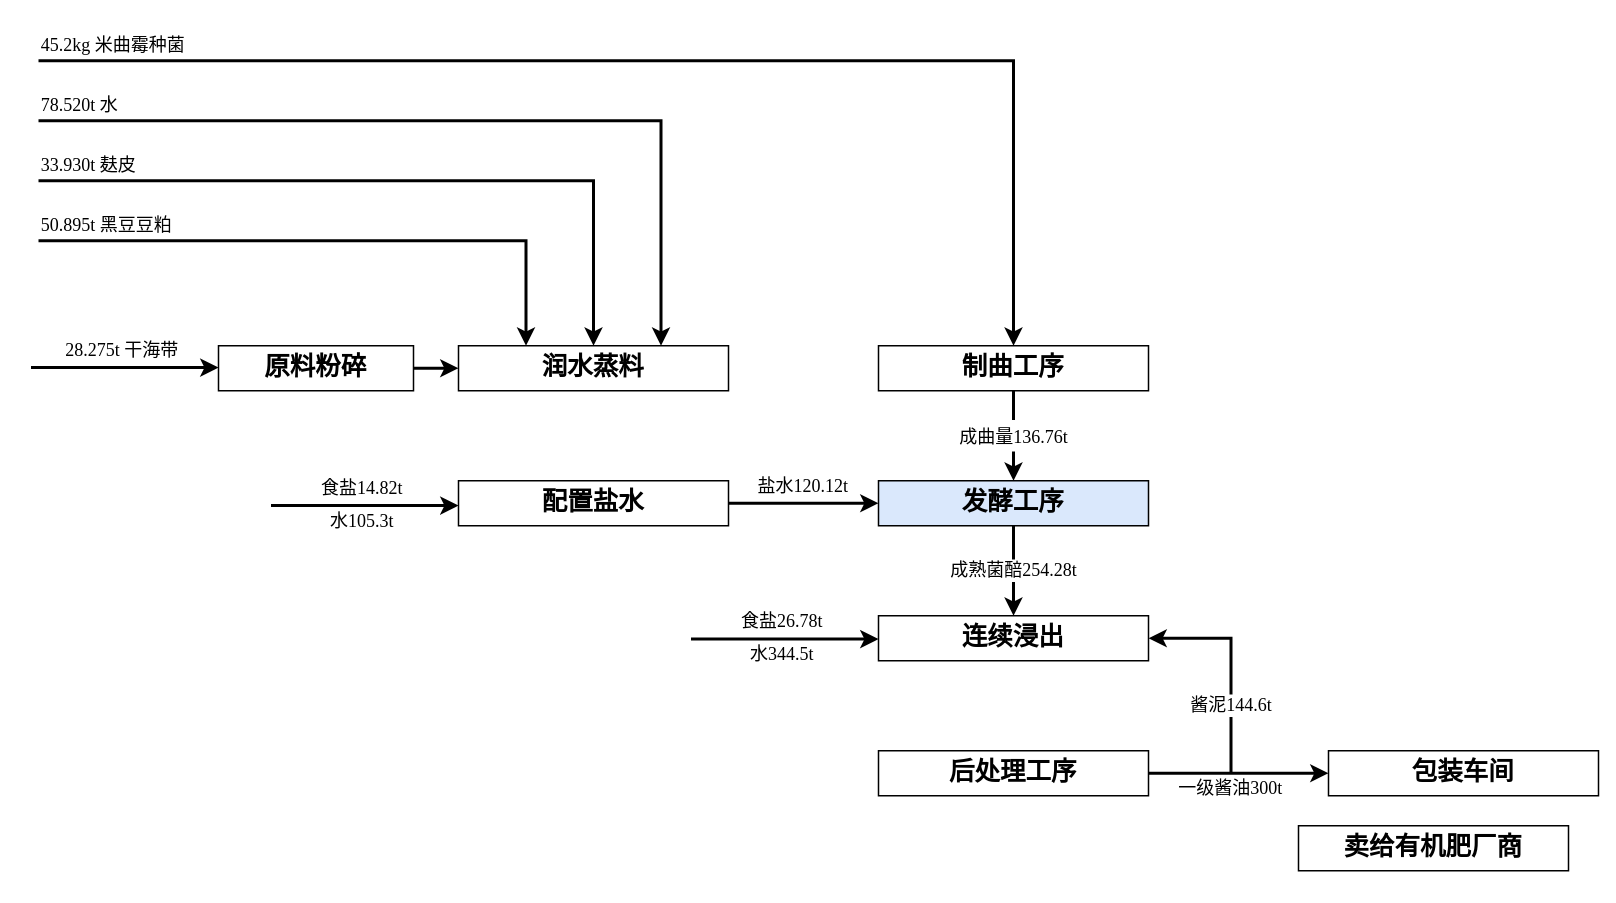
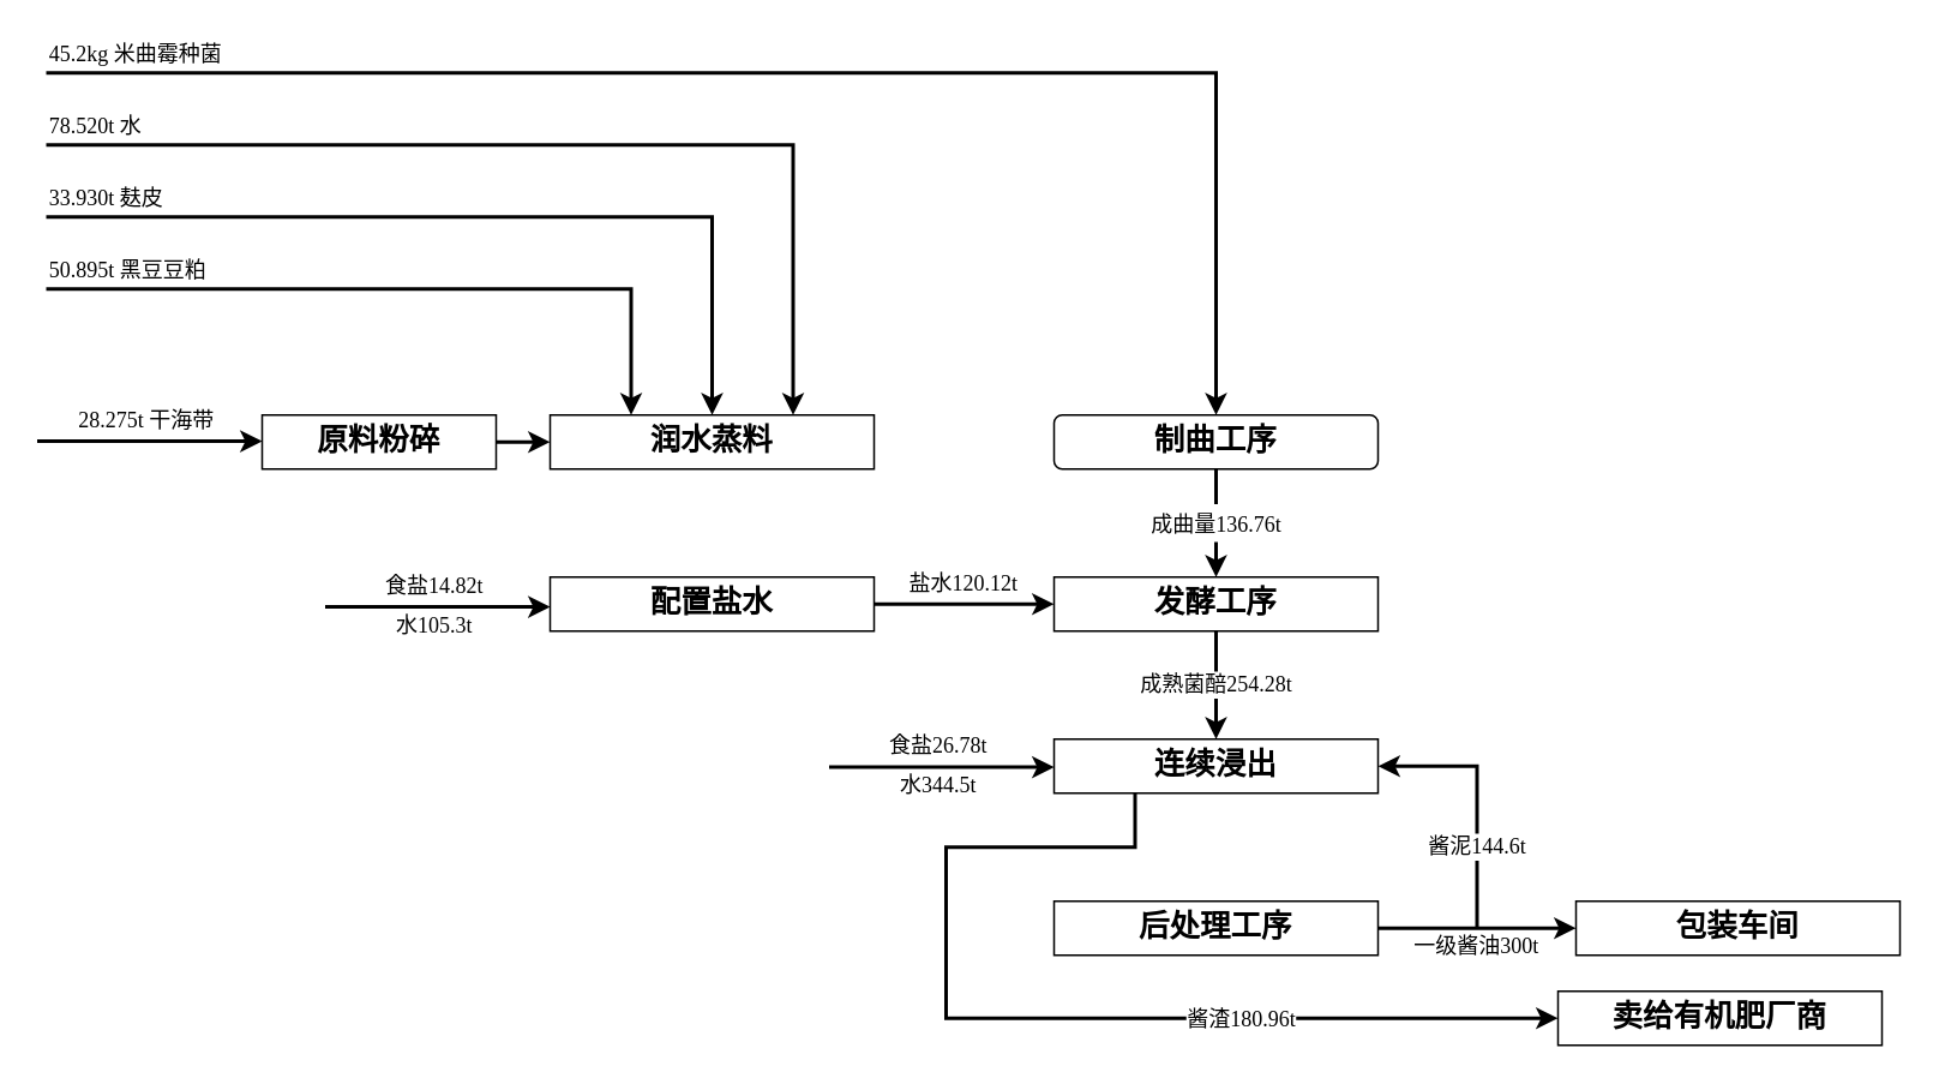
- <mxCell id="14" value="&lt;span style=&quot;font-size: 17px;&quot;&gt;&lt;b&gt;制曲工序&lt;/b&gt;&lt;/span&gt;" style="rounded=0;whiteSpace=wrap;html=1;fontFamily=Noto Sans Simplified Chinese;fontSource=https%3A%2F%2Ffonts.googleapis.com%2Fcss%3Ffamily%3DNoto%2BSans%2BSimplified%2BChinese;" vertex="1" parent="1"><mxGeometry x="585" y="230" width="180" height="30" as="geometry" /></mxCell>
+ <mxCell id="14" value="&lt;span style=&quot;font-size: 17px;&quot;&gt;&lt;b&gt;制曲工序&lt;/b&gt;&lt;/span&gt;" style="whiteSpace=wrap;html=1;fontFamily=Noto Sans Simplified Chinese;fontSource=https%3A%2F%2Ffonts.googleapis.com%2Fcss%3Ffamily%3DNoto%2BSans%2BSimplified%2BChinese;rounded=1;" vertex="1" parent="1"><mxGeometry x="585" y="230" width="180" height="30" as="geometry" /></mxCell>
- <mxCell id="18" value="&lt;span style=&quot;font-size: 17px;&quot;&gt;&lt;b&gt;发酵工序&lt;/b&gt;&lt;/span&gt;" style="rounded=0;whiteSpace=wrap;html=1;fontFamily=Noto Sans Simplified Chinese;fontSource=https%3A%2F%2Ffonts.googleapis.com%2Fcss%3Ffamily%3DNoto%2BSans%2BSimplified%2BChinese;fillColor=#dae8fc;" vertex="1" parent="1"><mxGeometry x="585" y="320" width="180" height="30" as="geometry" /></mxCell>
+ <mxCell id="18" value="&lt;span style=&quot;font-size: 17px;&quot;&gt;&lt;b&gt;发酵工序&lt;/b&gt;&lt;/span&gt;" style="rounded=0;whiteSpace=wrap;html=1;fontFamily=Noto Sans Simplified Chinese;fontSource=https%3A%2F%2Ffonts.googleapis.com%2Fcss%3Ffamily%3DNoto%2BSans%2BSimplified%2BChinese;" vertex="1" parent="1"><mxGeometry x="585" y="320" width="180" height="30" as="geometry" /></mxCell>
- <mxCell id="33" value="&lt;span style=&quot;font-size: 17px;&quot;&gt;&lt;b&gt;包装车间&lt;/b&gt;&lt;/span&gt;" style="rounded=0;whiteSpace=wrap;html=1;fontFamily=Noto Sans Simplified Chinese;fontSource=https%3A%2F%2Ffonts.googleapis.com%2Fcss%3Ffamily%3DNoto%2BSans%2BSimplified%2BChinese;" vertex="1" parent="1"><mxGeometry x="885" y="500" width="180" height="30" as="geometry" /></mxCell>
+ <mxCell id="33" value="&lt;span style=&quot;font-size: 17px;&quot;&gt;&lt;b&gt;包装车间&lt;/b&gt;&lt;/span&gt;" style="rounded=0;whiteSpace=wrap;html=1;fontFamily=Noto Sans Simplified Chinese;fontSource=https%3A%2F%2Ffonts.googleapis.com%2Fcss%3Ffamily%3DNoto%2BSans%2BSimplified%2BChinese;" vertex="1" parent="1"><mxGeometry x="875" y="500" width="180" height="30" as="geometry" /></mxCell>
+ <mxCell id="25" style="edgeStyle=orthogonalEdgeStyle;rounded=0;orthogonalLoop=1;jettySize=auto;html=1;exitX=0.25;exitY=1;exitDx=0;exitDy=0;strokeWidth=2;fontFamily=Noto Sans Simplified Chinese;fontSource=https%3A%2F%2Ffonts.googleapis.com%2Fcss%3Ffamily%3DNoto%2BSans%2BSimplified%2BChinese;fontSize=12;entryX=0;entryY=0.5;entryDx=0;entryDy=0;" edge="1" parent="1" source="27" target="36"><mxGeometry relative="1" as="geometry"><mxPoint x="475" y="550" as="targetPoint" /><Array as="points"><mxPoint x="630" y="470" /><mxPoint x="525" y="470" /><mxPoint x="525" y="565" /></Array></mxGeometry></mxCell>
+ <mxCell id="26" value="酱渣180.96t" style="edgeLabel;html=1;align=center;verticalAlign=middle;resizable=0;points=[];fontSize=12;fontFamily=Noto Sans Simplified Chinese;" vertex="1" connectable="0" parent="25"><mxGeometry x="0.324" y="-1" relative="1" as="geometry"><mxPoint x="16" y="-1" as="offset" /></mxGeometry></mxCell>
